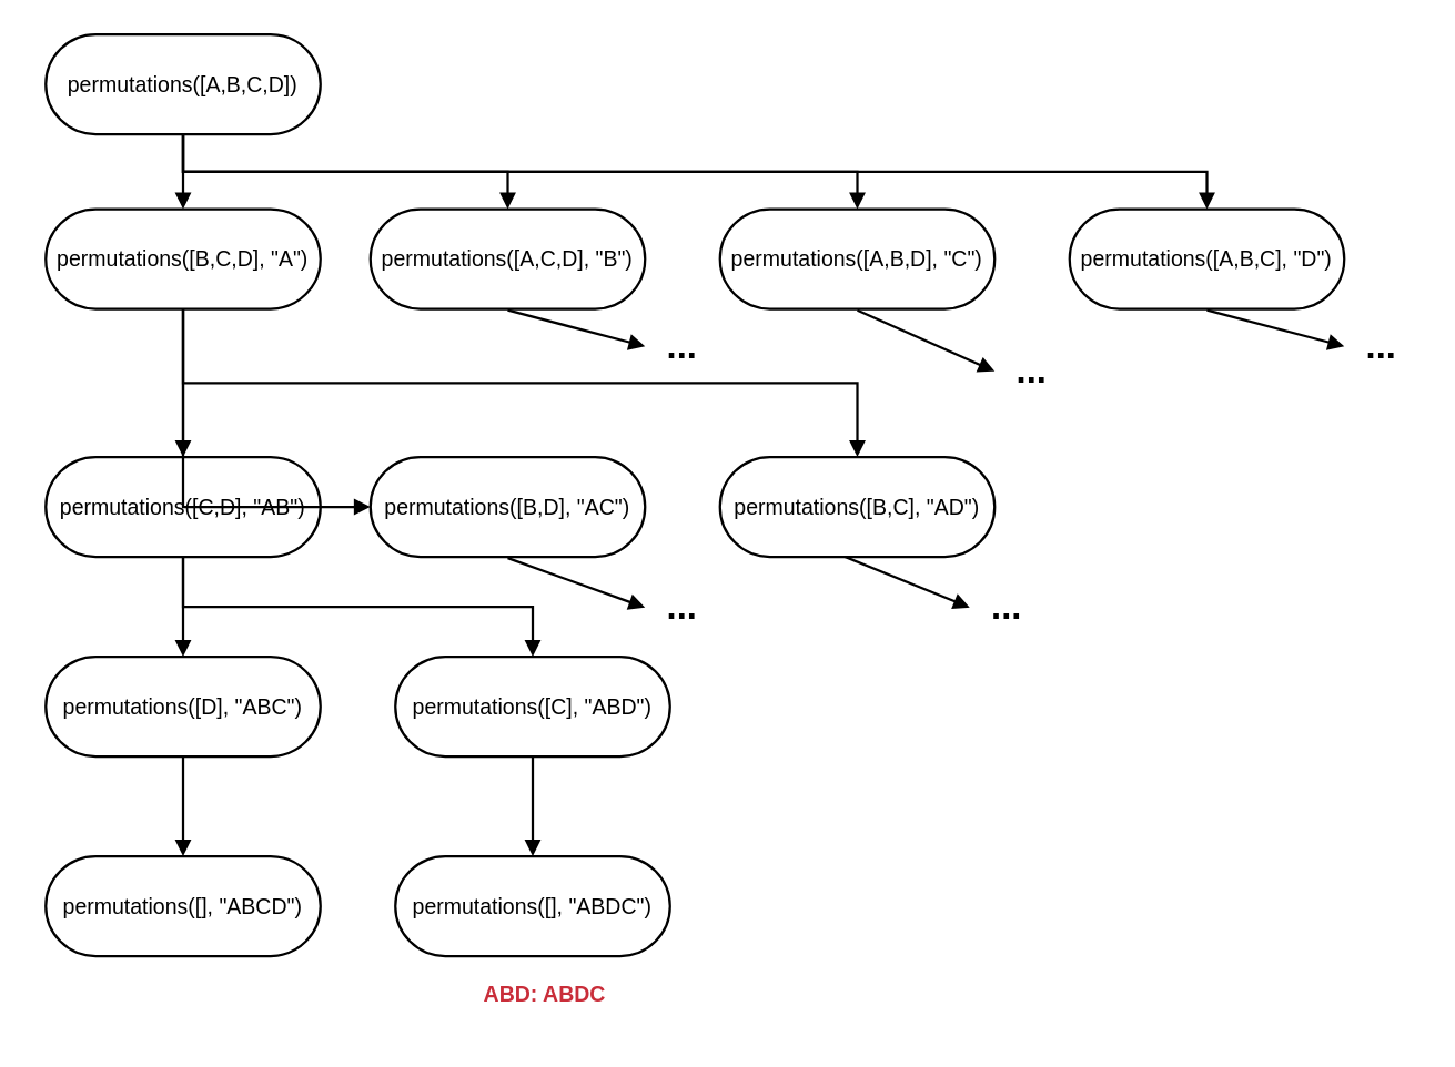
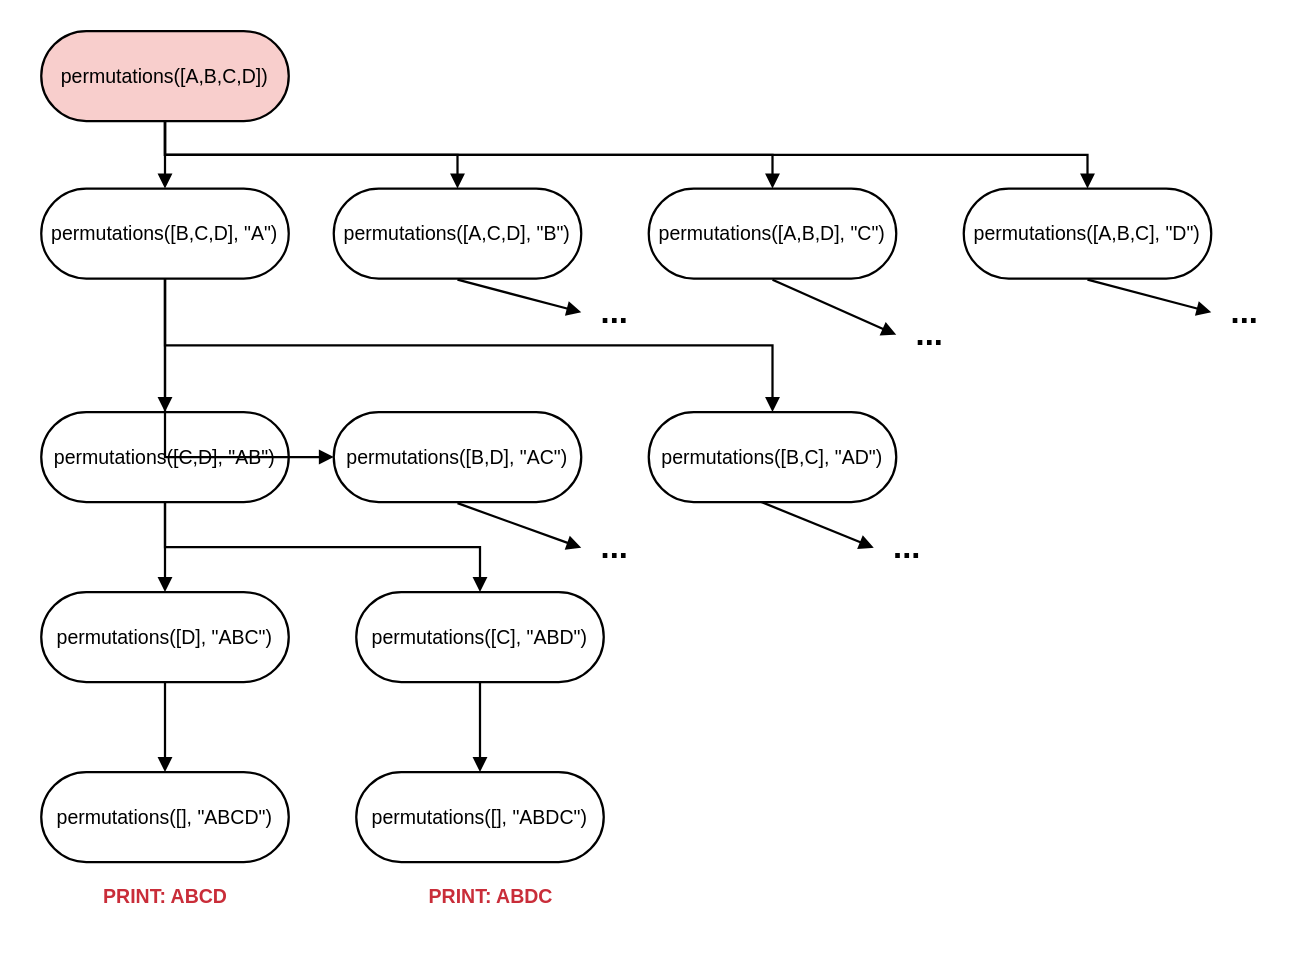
- <mxCell id="2" value="permutations([A,B,C,D])" style="html=1;overflow=block;blockSpacing=1;whiteSpace=wrap;rounded=1;arcSize=50;fontSize=13;fontColor=default;spacing=3.8;strokeOpacity=100;strokeWidth=1.5;" vertex="1" parent="1"><mxGeometry x="27" y="20" width="165" height="60" as="geometry" /></mxCell>
+ <mxCell id="2" value="permutations([A,B,C,D])" style="html=1;overflow=block;blockSpacing=1;whiteSpace=wrap;rounded=1;arcSize=50;fontSize=13;fontColor=default;spacing=3.8;strokeOpacity=100;strokeWidth=1.5;fillColor=#f8cecc;" vertex="1" parent="1"><mxGeometry x="27" y="20" width="165" height="60" as="geometry" /></mxCell>
+ <mxCell id="35" value="PRINT: ABCD" style="html=1;overflow=block;blockSpacing=1;whiteSpace=wrap;fontSize=13;fontColor=#c92d39;fontStyle=1;spacing=3.8;strokeOpacity=0;fillOpacity=0;fillColor=#ffffff;strokeWidth=1.5;" vertex="1" parent="1"><mxGeometry x="20" y="574" width="180" height="45" as="geometry" /></mxCell>
- <mxCell id="36" value="ABD: ABDC" style="html=1;overflow=block;blockSpacing=1;whiteSpace=wrap;fontSize=13;fontColor=#c92d39;fontStyle=1;spacing=3.8;strokeOpacity=0;fillOpacity=0;fillColor=#ffffff;strokeWidth=1.5;" vertex="1" parent="1"><mxGeometry x="237" y="574" width="180" height="45" as="geometry" /></mxCell>
+ <mxCell id="36" value="PRINT: ABDC" style="html=1;overflow=block;blockSpacing=1;whiteSpace=wrap;fontSize=13;fontColor=#c92d39;fontStyle=1;spacing=3.8;strokeOpacity=0;fillOpacity=0;fillColor=#ffffff;strokeWidth=1.5;" vertex="1" parent="1"><mxGeometry x="237" y="574" width="180" height="45" as="geometry" /></mxCell>
